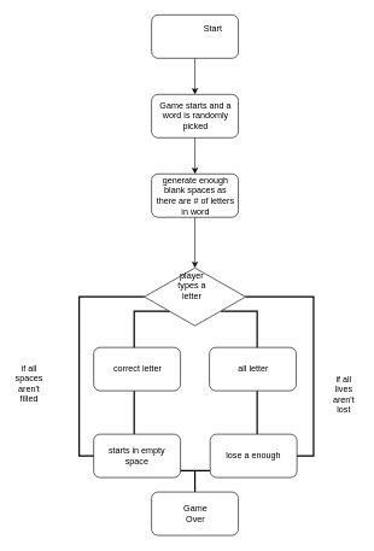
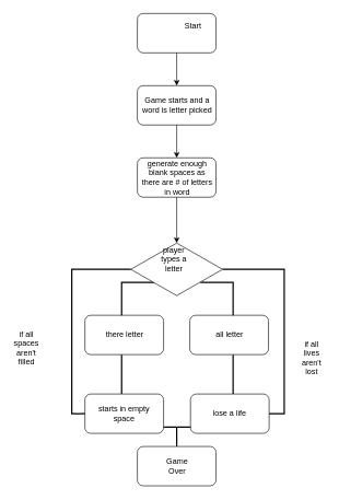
- <mxCell id="9" value="Game starts and a word is randomly picked" style="text;html=1;strokeColor=none;fillColor=none;align=center;verticalAlign=middle;whiteSpace=wrap;rounded=0;" vertex="1" parent="1"><mxGeometry x="215" y="140" width="110" height="40" as="geometry" /></mxCell>
+ <mxCell id="9" value="Game starts and a word is letter picked" style="text;html=1;strokeColor=none;fillColor=none;align=center;verticalAlign=middle;whiteSpace=wrap;rounded=0;" vertex="1" parent="1"><mxGeometry x="215" y="140" width="110" height="40" as="geometry" /></mxCell>
- <mxCell id="24" value="correct letter" style="text;html=1;strokeColor=none;fillColor=none;align=center;verticalAlign=middle;whiteSpace=wrap;rounded=0;" vertex="1" parent="1"><mxGeometry x="135" y="480" width="110" height="60" as="geometry" /></mxCell>
+ <mxCell id="24" value="there letter" style="text;html=1;strokeColor=none;fillColor=none;align=center;verticalAlign=middle;whiteSpace=wrap;rounded=0;" vertex="1" parent="1"><mxGeometry x="135" y="480" width="110" height="60" as="geometry" /></mxCell>
- <mxCell id="26" value="lose a enough" style="text;html=1;strokeColor=none;fillColor=none;align=center;verticalAlign=middle;whiteSpace=wrap;rounded=0;" vertex="1" parent="1"><mxGeometry x="295" y="600" width="110" height="60" as="geometry" /></mxCell>
+ <mxCell id="26" value="lose a life" style="text;html=1;strokeColor=none;fillColor=none;align=center;verticalAlign=middle;whiteSpace=wrap;rounded=0;" vertex="1" parent="1"><mxGeometry x="295" y="600" width="110" height="60" as="geometry" /></mxCell>
